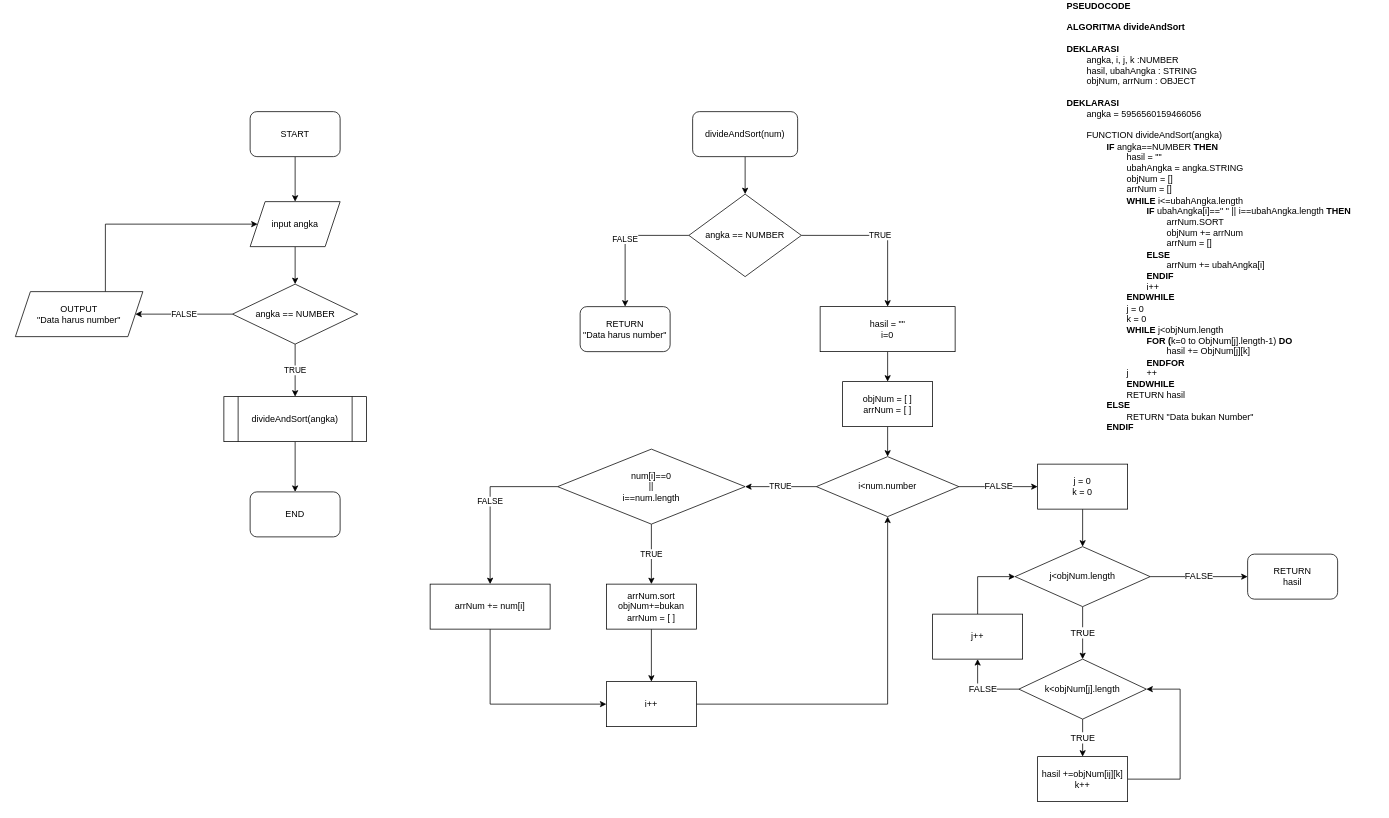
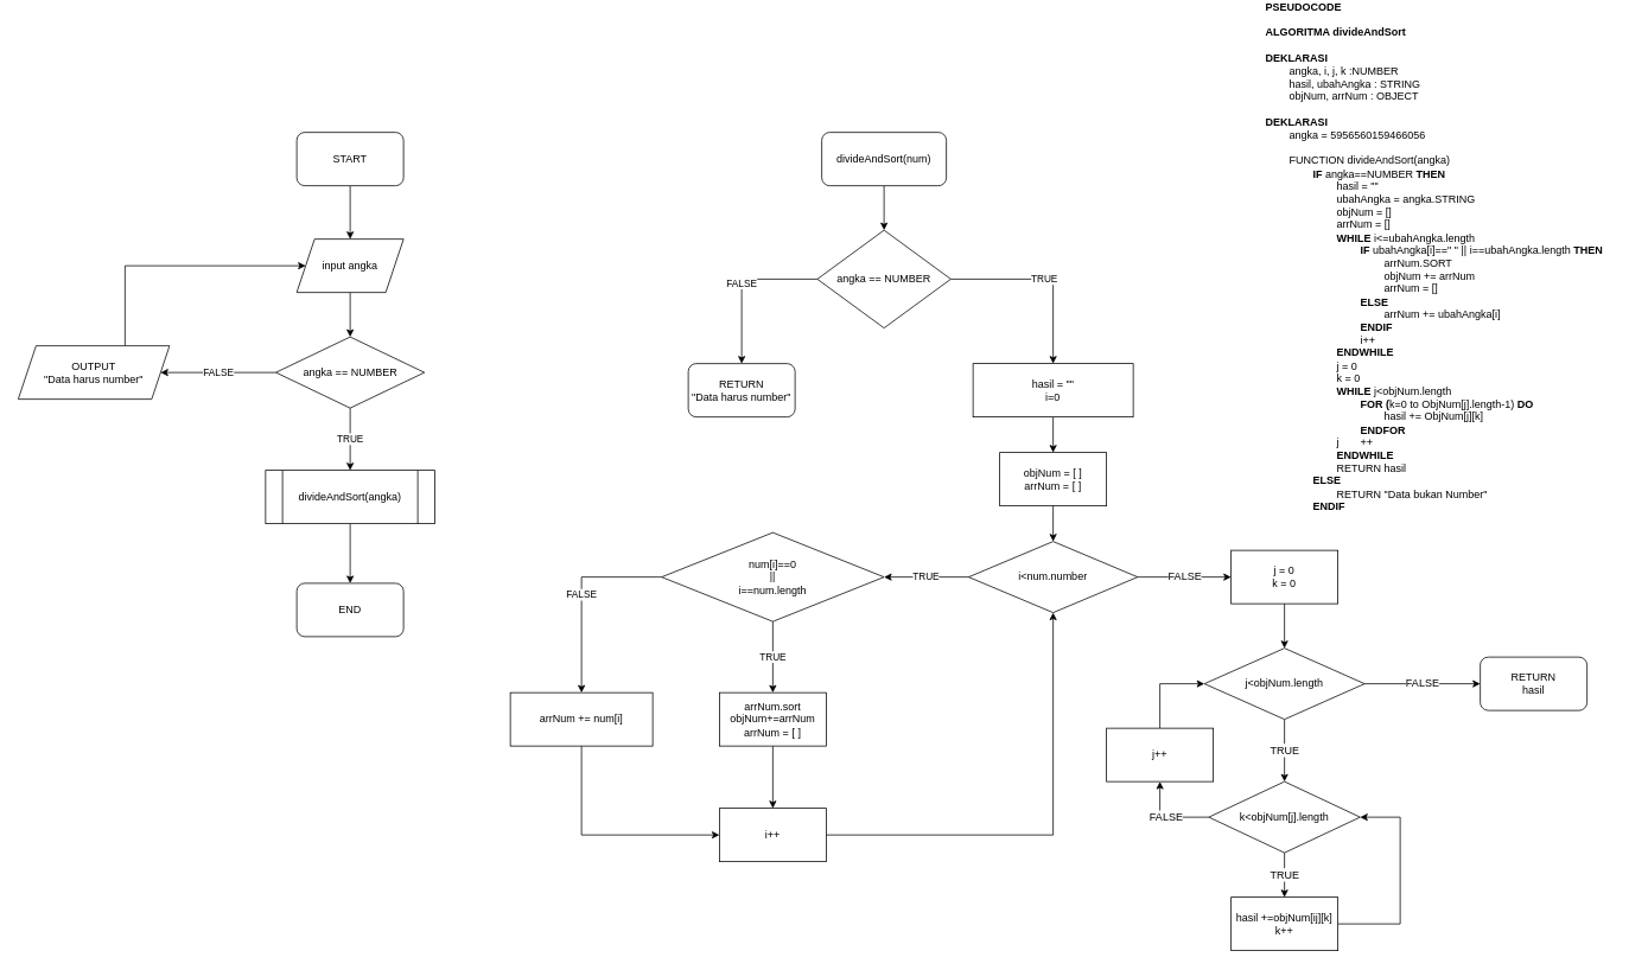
- <mxCell id="24" value="arrNum.sort&lt;br&gt;objNum+=bukan&lt;br&gt;arrNum = [ ]" style="rounded=0;whiteSpace=wrap;html=1;labelBackgroundColor=#FFFFFF;fontColor=#000000;" parent="1" vertex="1"><mxGeometry x="808" y="650" width="120" height="60" as="geometry" /></mxCell>
+ <mxCell id="24" value="arrNum.sort&lt;br&gt;objNum+=arrNum&lt;br&gt;arrNum = [ ]" style="rounded=0;whiteSpace=wrap;html=1;labelBackgroundColor=#FFFFFF;fontColor=#000000;" parent="1" vertex="1"><mxGeometry x="808" y="650" width="120" height="60" as="geometry" /></mxCell>
